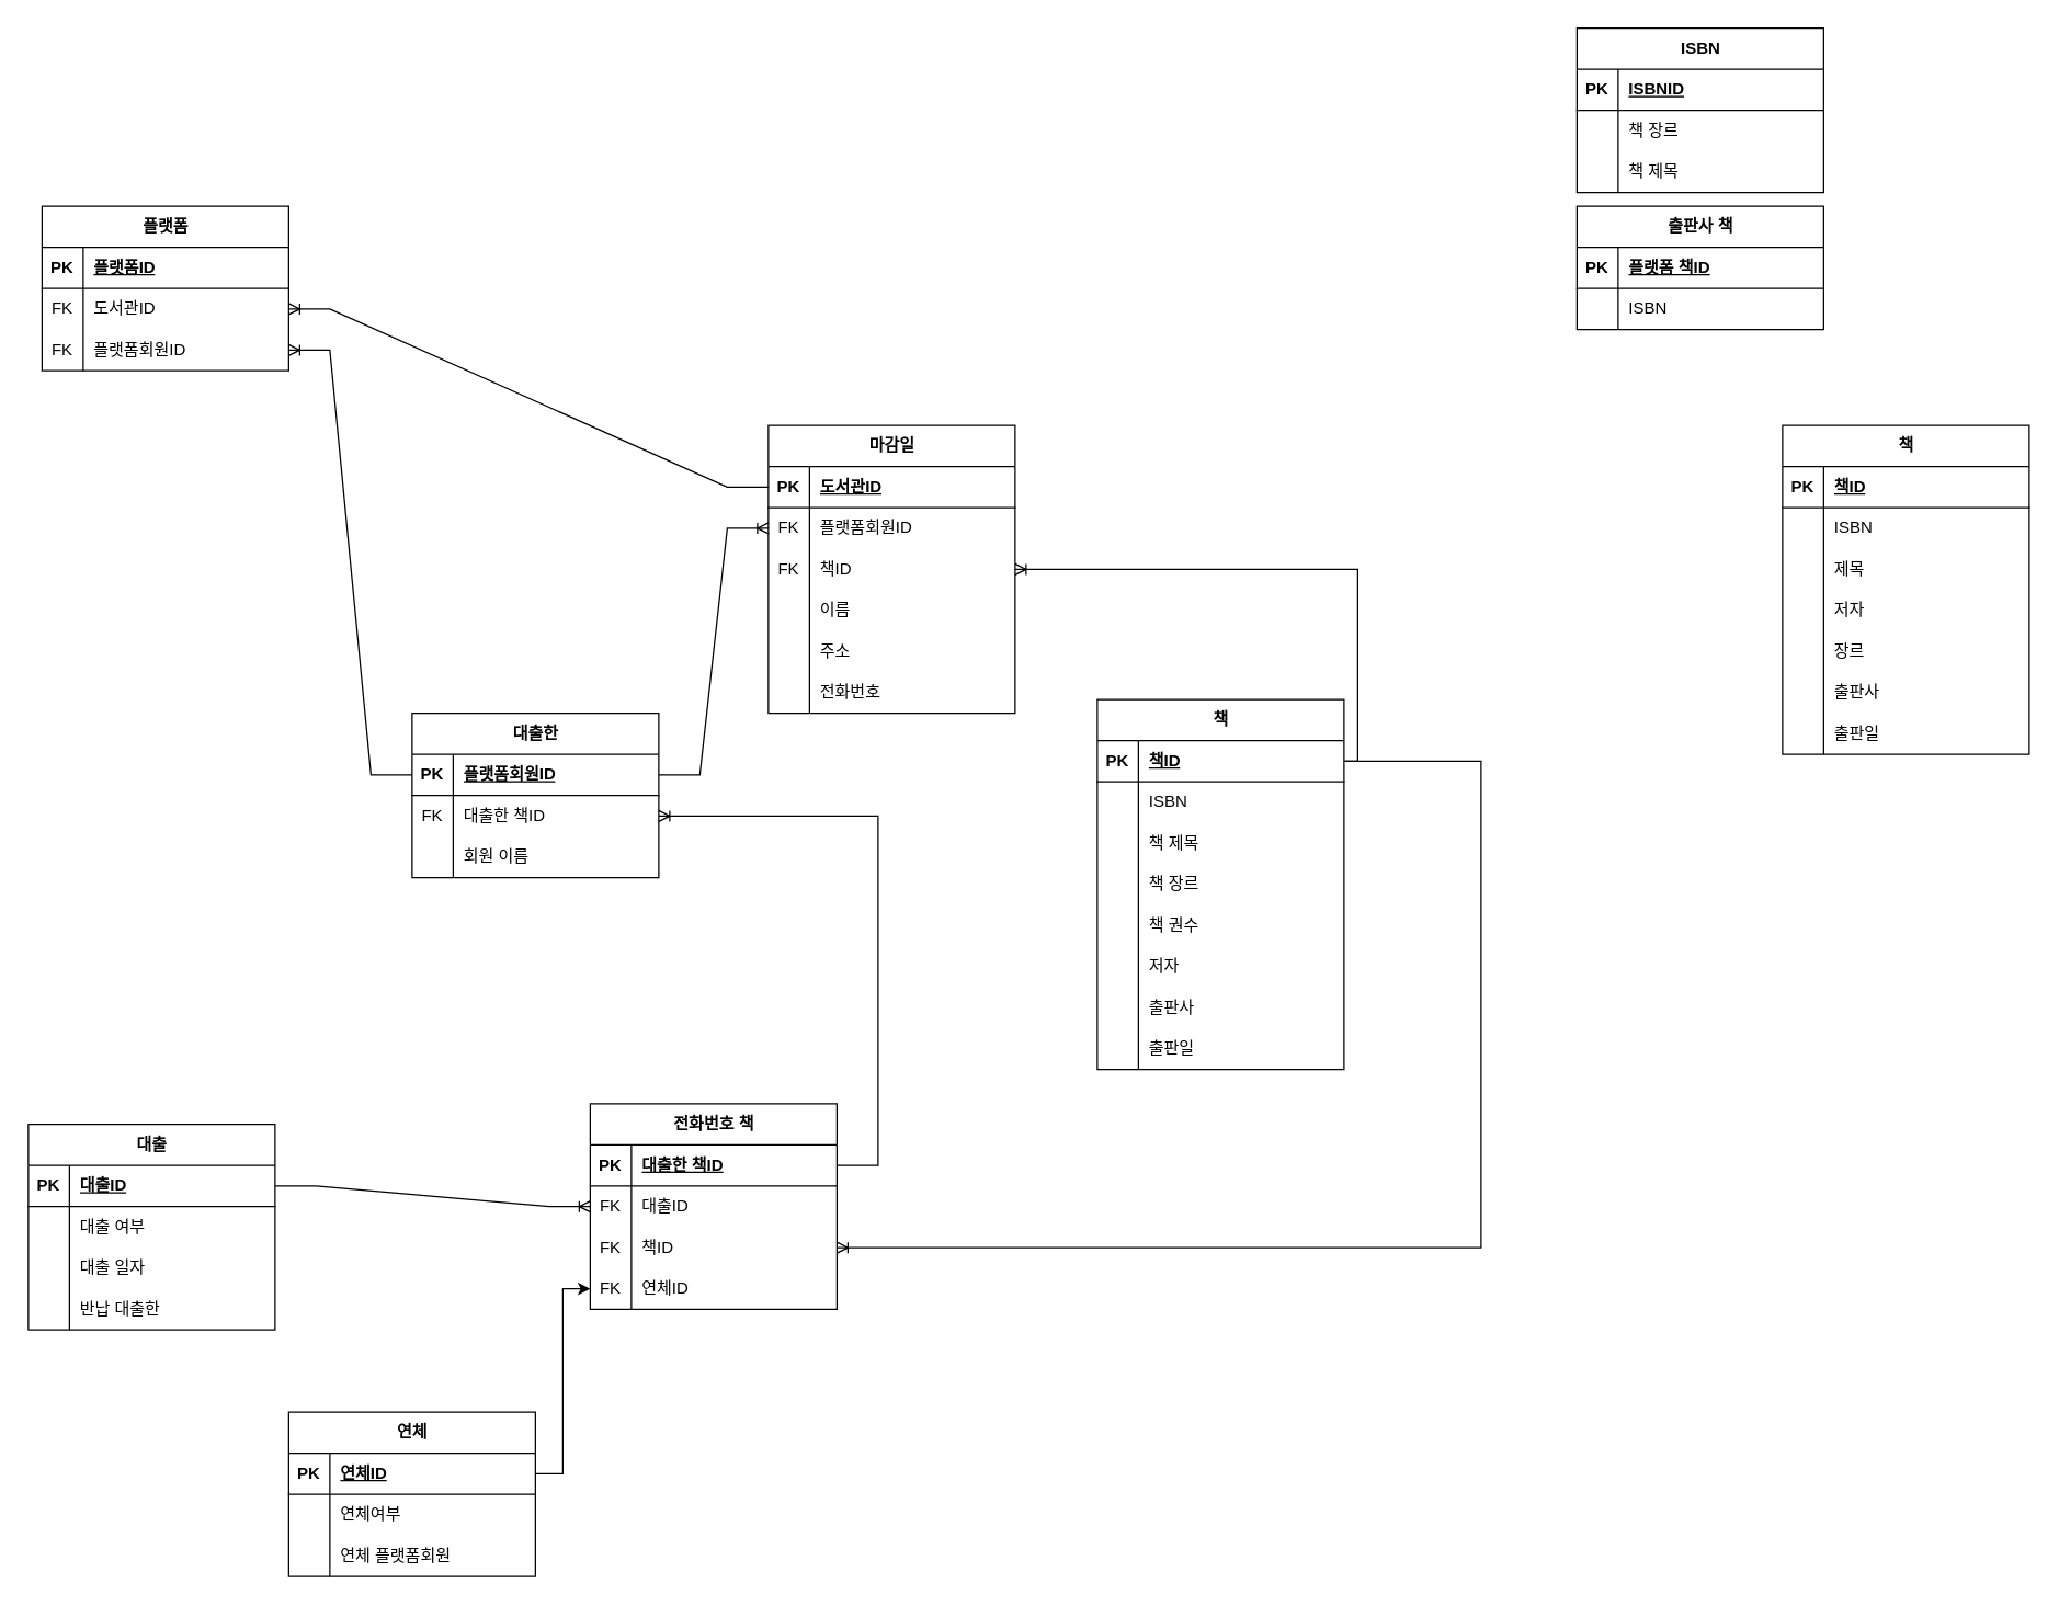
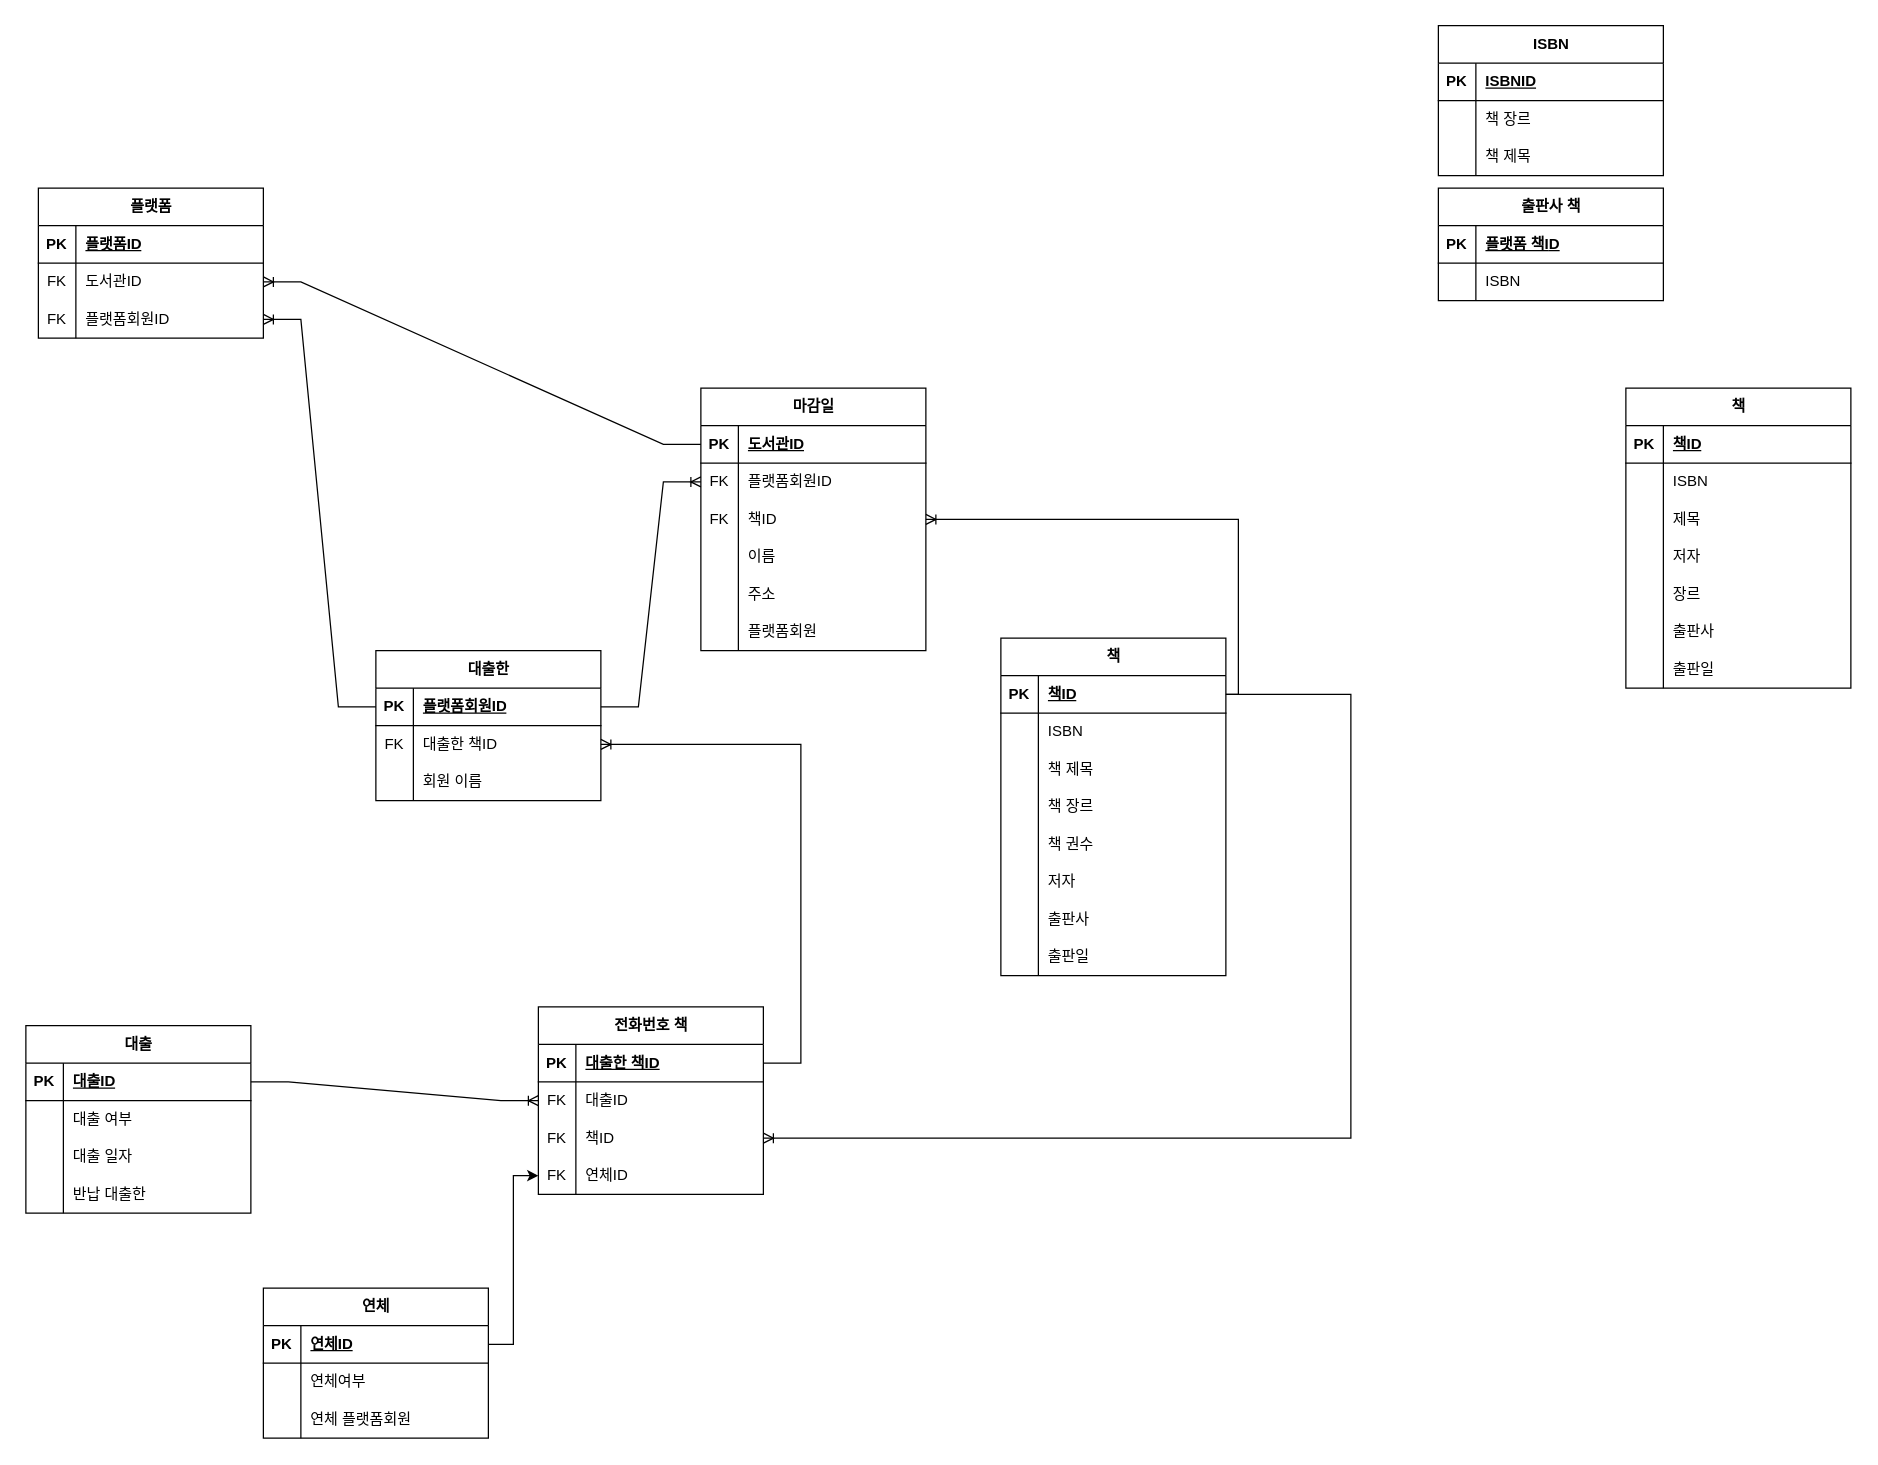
- <mxCell id="43" value="전화번호" style="shape=partialRectangle;connectable=0;fillColor=none;top=0;left=0;bottom=0;right=0;align=left;spacingLeft=6;overflow=hidden;whiteSpace=wrap;html=1;" vertex="1" parent="41"><mxGeometry x="30" width="150" height="30" as="geometry"><mxRectangle width="150" height="30" as="alternateBounds" /></mxGeometry></mxCell>
+ <mxCell id="43" value="플랫폼회원" style="shape=partialRectangle;connectable=0;fillColor=none;top=0;left=0;bottom=0;right=0;align=left;spacingLeft=6;overflow=hidden;whiteSpace=wrap;html=1;" vertex="1" parent="41"><mxGeometry x="30" width="150" height="30" as="geometry"><mxRectangle width="150" height="30" as="alternateBounds" /></mxGeometry></mxCell>
